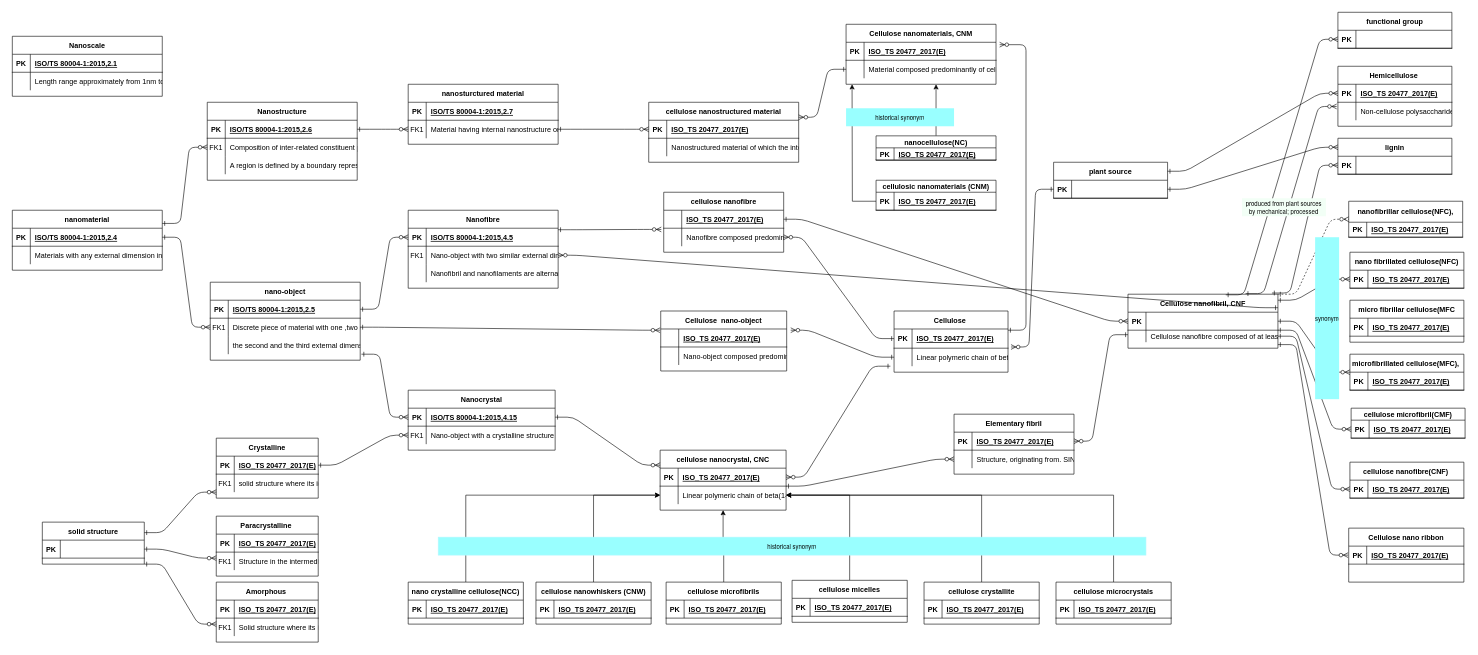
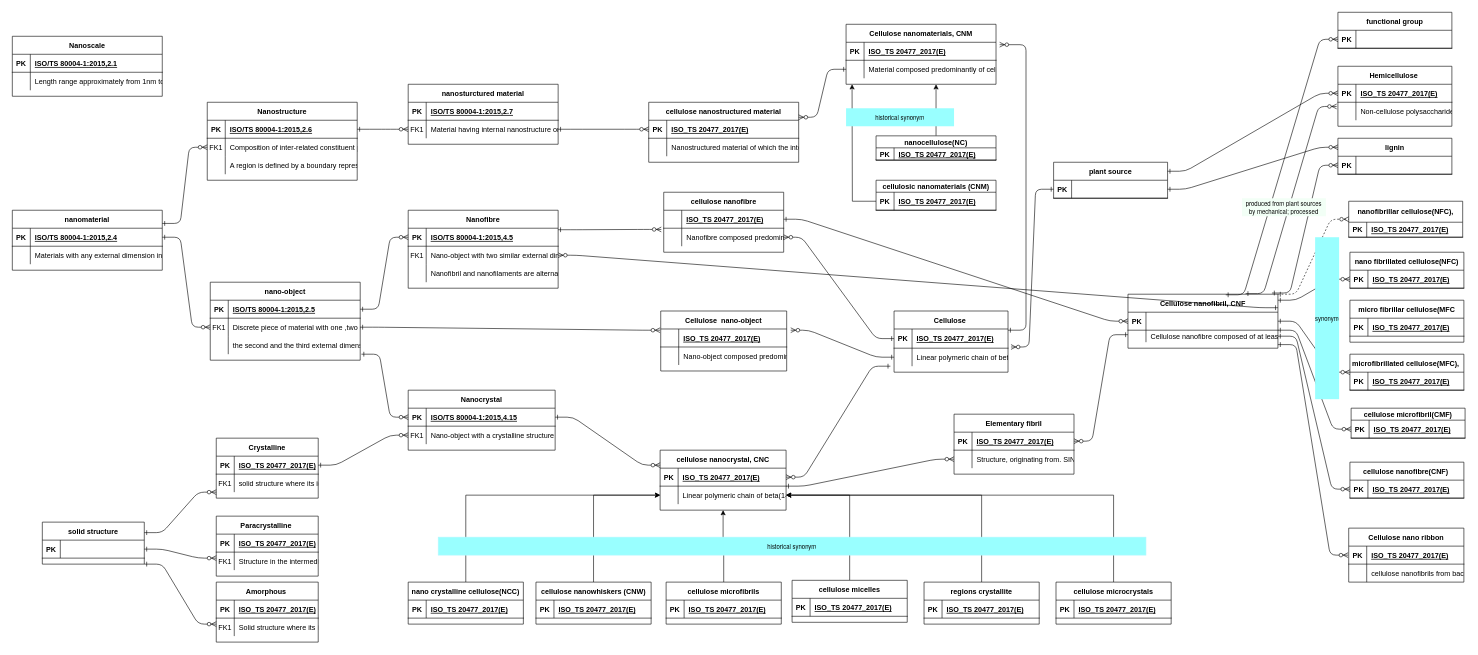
+ <mxCell id="198" value="cellulose nanofibrils from bacteria sources" style="shape=partialRectangle;overflow=hidden;connectable=0;fillColor=none;top=0;left=0;bottom=0;right=0;align=left;spacingLeft=6;" parent="196" vertex="1"><mxGeometry x="30" width="162" height="30" as="geometry"><mxRectangle width="162" height="30" as="alternateBounds" /></mxGeometry></mxCell>
- <mxCell id="222" value="cellulose crystallite" style="shape=table;startSize=30;container=1;collapsible=1;childLayout=tableLayout;fixedRows=1;rowLines=0;fontStyle=1;align=center;resizeLast=1;" parent="1" vertex="1"><mxGeometry x="1540" y="970" width="192" height="70" as="geometry" /></mxCell>
+ <mxCell id="222" value="regions crystallite" style="shape=table;startSize=30;container=1;collapsible=1;childLayout=tableLayout;fixedRows=1;rowLines=0;fontStyle=1;align=center;resizeLast=1;" parent="1" vertex="1"><mxGeometry x="1540" y="970" width="192" height="70" as="geometry" /></mxCell>
